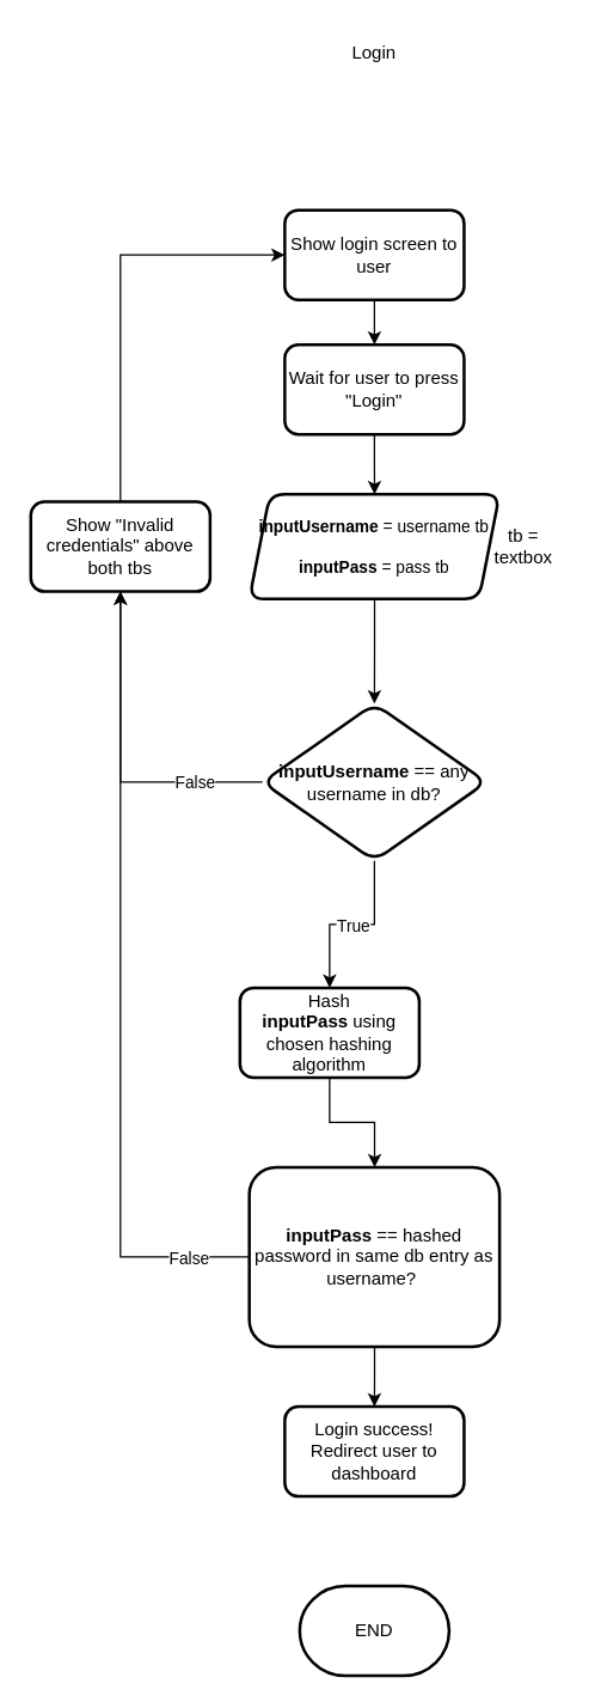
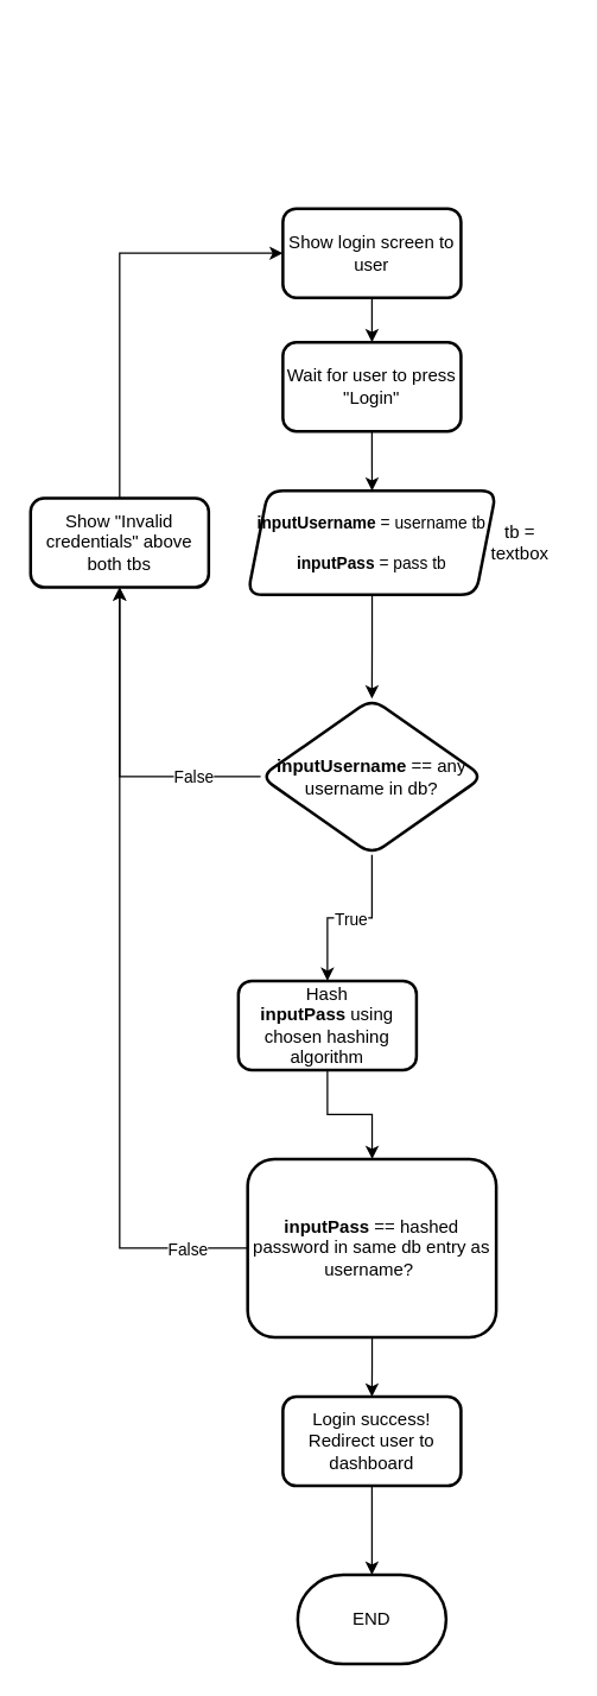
- <mxCell id="2" value="Login" style="text;html=1;align=center;verticalAlign=middle;whiteSpace=wrap;rounded=0;" vertex="1" parent="1"><mxGeometry x="220" y="20" width="60" height="30" as="geometry" /></mxCell>
+ <mxCell id="25" style="edgeStyle=orthogonalEdgeStyle;rounded=0;orthogonalLoop=1;jettySize=auto;html=1;entryX=0.5;entryY=0;entryDx=0;entryDy=0;entryPerimeter=0;" edge="1" parent="1" source="23" target="24"><mxGeometry relative="1" as="geometry" /></mxCell>
